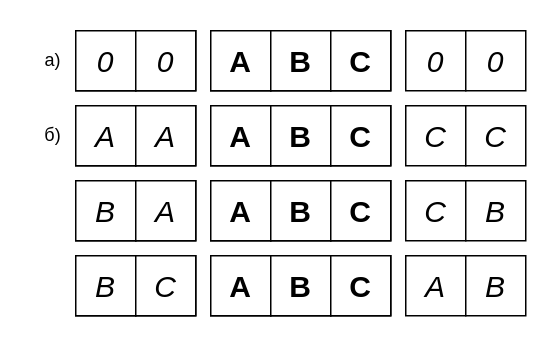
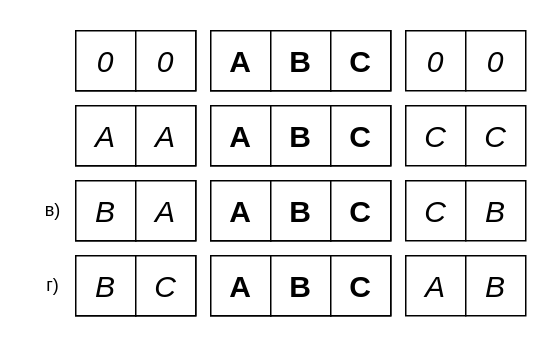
- <mxCell id="54" value="a)" style="text;html=1;strokeColor=none;fillColor=none;align=center;verticalAlign=middle;whiteSpace=wrap;rounded=0;" vertex="1" parent="1"><mxGeometry x="20" y="20" width="30" height="40" as="geometry" /></mxCell>
- <mxCell id="55" value="б)" style="text;html=1;strokeColor=none;fillColor=none;align=center;verticalAlign=middle;whiteSpace=wrap;rounded=0;" vertex="1" parent="1"><mxGeometry x="20" y="70" width="30" height="40" as="geometry" /></mxCell>
+ <mxCell id="56" value="в)" style="text;html=1;strokeColor=none;fillColor=none;align=center;verticalAlign=middle;whiteSpace=wrap;rounded=0;" vertex="1" parent="1"><mxGeometry x="20" y="120" width="30" height="40" as="geometry" /></mxCell>
+ <mxCell id="57" value="г)" style="text;html=1;strokeColor=none;fillColor=none;align=center;verticalAlign=middle;whiteSpace=wrap;rounded=0;" vertex="1" parent="1"><mxGeometry x="20" y="170" width="30" height="40" as="geometry" /></mxCell>
